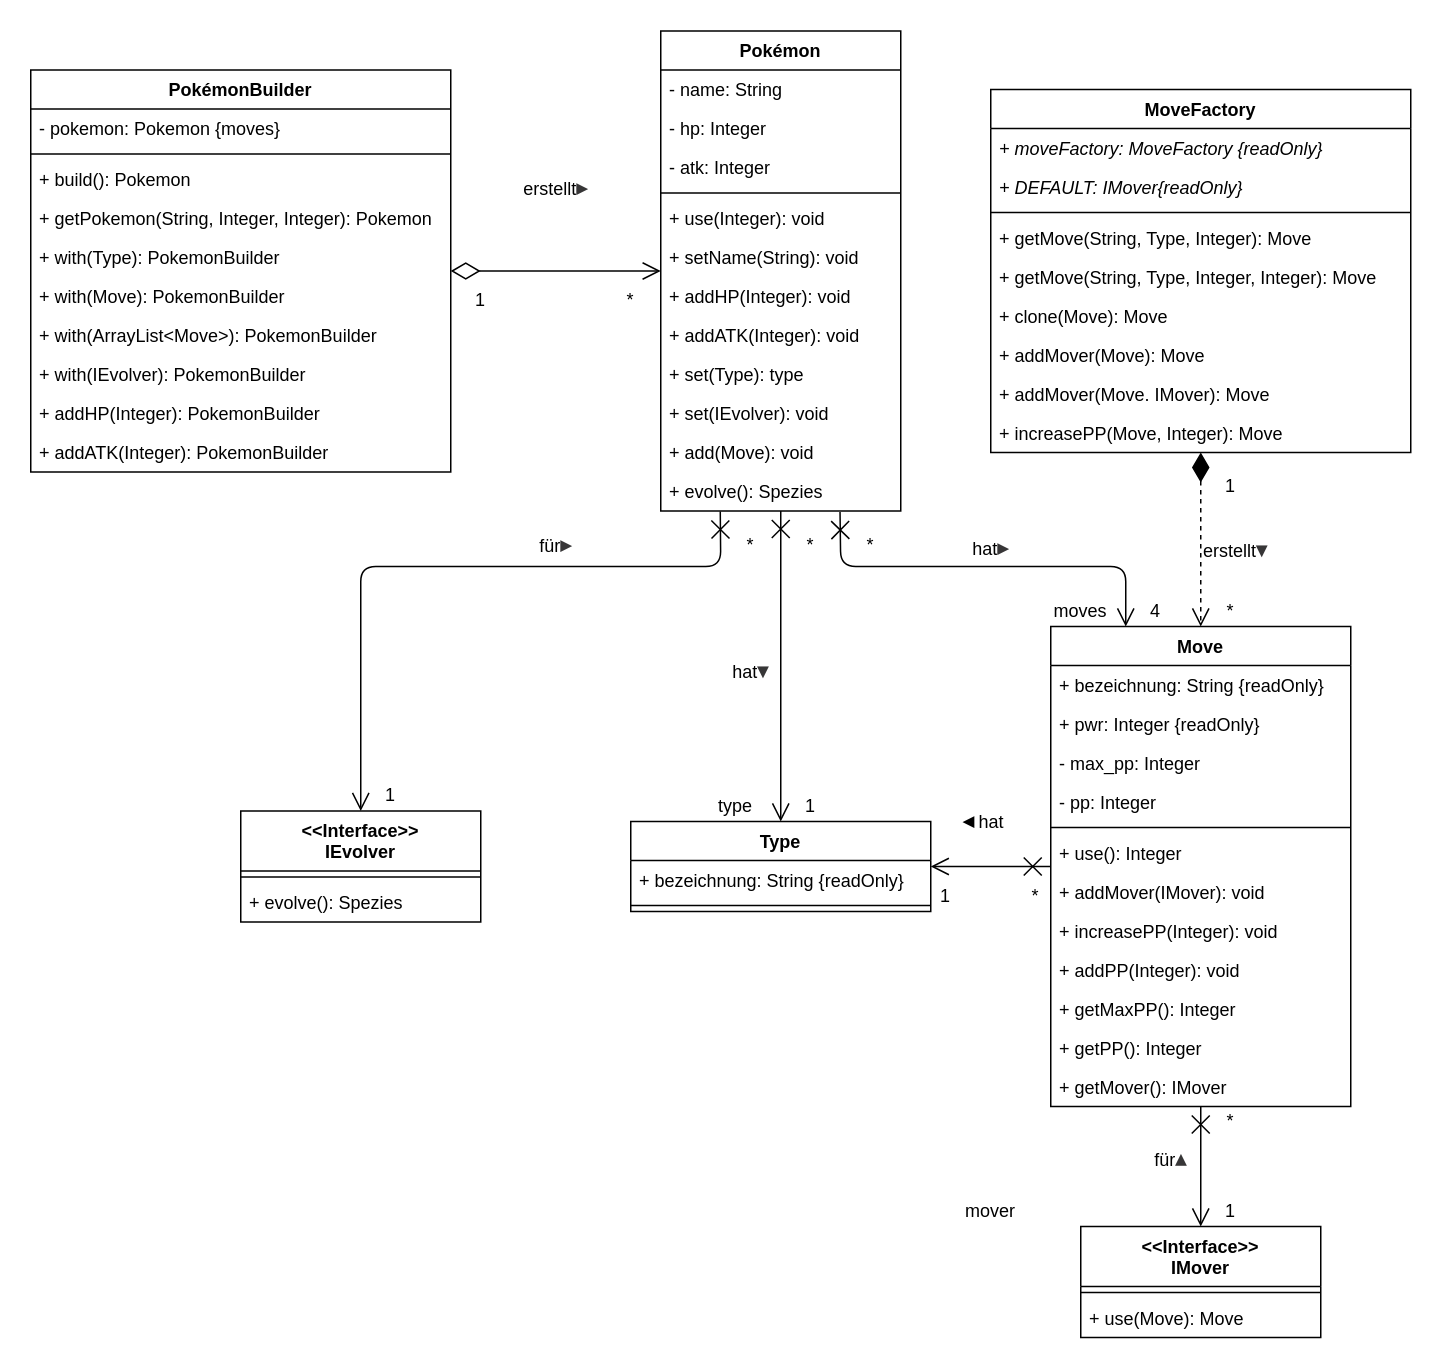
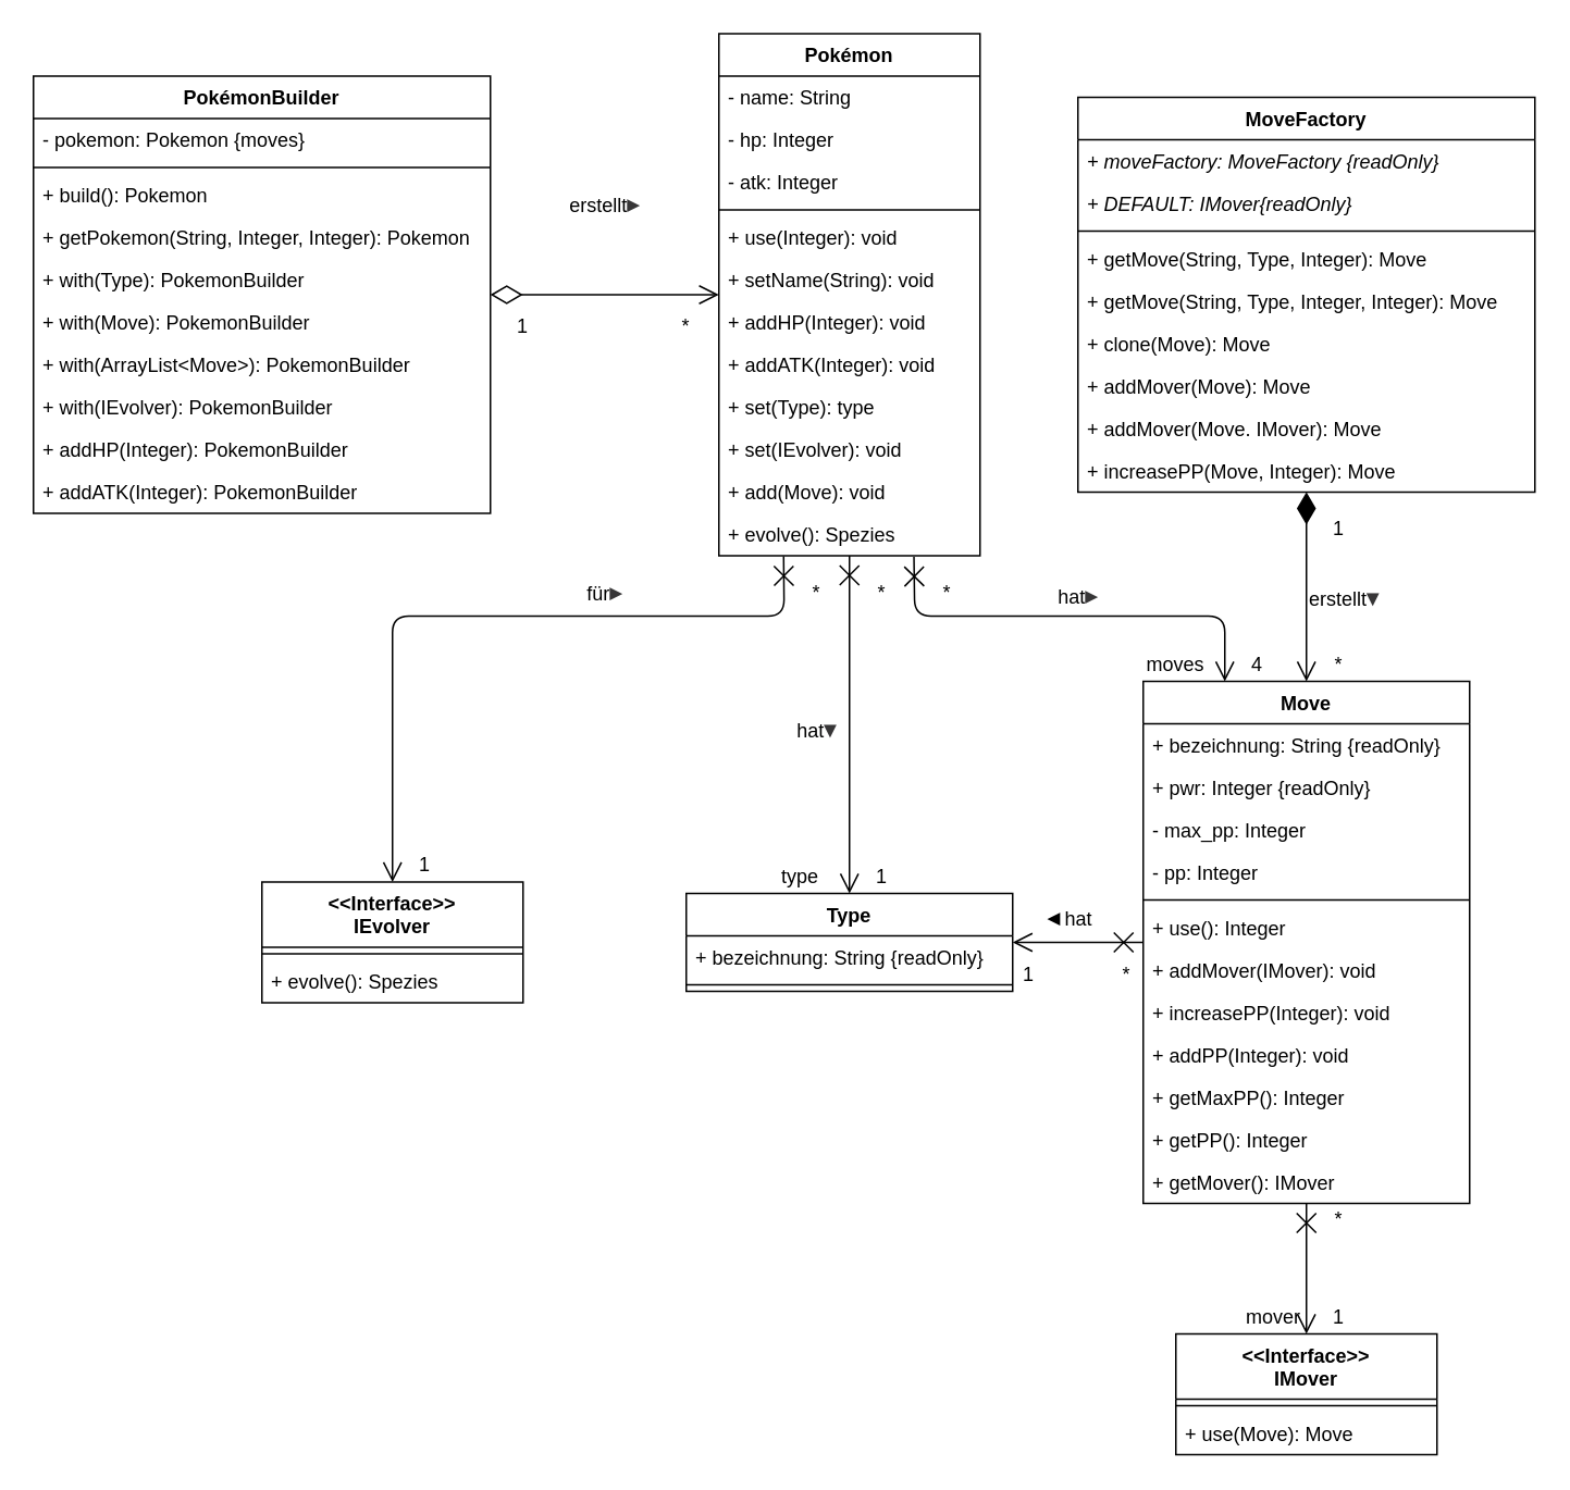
- <mxCell id="59" value="" style="endArrow=open;html=1;startArrow=diamondThin;startFill=1;startSize=17;endFill=0;endSize=10;dashed=1;" parent="1" source="49" target="26" edge="1"><mxGeometry width="50" height="50" relative="1" as="geometry"><mxPoint x="1110" y="467" as="sourcePoint" /><mxPoint x="450" y="212" as="targetPoint" /></mxGeometry></mxCell>
+ <mxCell id="59" value="" style="endArrow=open;html=1;startArrow=diamondThin;startFill=1;startSize=17;endFill=0;endSize=10;" parent="1" source="49" target="26" edge="1"><mxGeometry width="50" height="50" relative="1" as="geometry"><mxPoint x="1110" y="467" as="sourcePoint" /><mxPoint x="450" y="212" as="targetPoint" /></mxGeometry></mxCell>
- <mxCell id="83" value="&lt;span style=&quot;color: rgb(0 , 0 , 0) ; font-family: &amp;#34;helvetica&amp;#34; ; font-style: normal ; letter-spacing: normal ; text-align: center ; text-indent: 0px ; text-transform: none ; word-spacing: 0px ; display: inline ; float: none&quot;&gt;&lt;font size=&quot;1&quot;&gt;&lt;b style=&quot;font-size: 14px&quot;&gt;◂&lt;/b&gt;&lt;/font&gt;&lt;/span&gt;&lt;span style=&quot;color: rgb(0 , 0 , 0) ; font-family: &amp;#34;helvetica&amp;#34; ; font-size: 12px ; font-style: normal ; font-weight: 400 ; letter-spacing: normal ; text-align: center ; text-indent: 0px ; text-transform: none ; word-spacing: 0px ; display: inline ; float: none&quot;&gt;&amp;nbsp;hat&lt;/span&gt;" style="text;whiteSpace=wrap;html=1;fontSize=14;fontFamily=Helvetica;" parent="1" vertex="1"><mxGeometry x="640" y="532" width="40" height="30" as="geometry" /></mxCell>
+ <mxCell id="83" value="&lt;span style=&quot;color: rgb(0 , 0 , 0) ; font-family: &amp;#34;helvetica&amp;#34; ; font-style: normal ; letter-spacing: normal ; text-align: center ; text-indent: 0px ; text-transform: none ; word-spacing: 0px ; display: inline ; float: none&quot;&gt;&lt;font size=&quot;1&quot;&gt;&lt;b style=&quot;font-size: 14px&quot;&gt;◂&lt;/b&gt;&lt;/font&gt;&lt;/span&gt;&lt;span style=&quot;color: rgb(0 , 0 , 0) ; font-family: &amp;#34;helvetica&amp;#34; ; font-size: 12px ; font-style: normal ; font-weight: 400 ; letter-spacing: normal ; text-align: center ; text-indent: 0px ; text-transform: none ; word-spacing: 0px ; display: inline ; float: none&quot;&gt;&amp;nbsp;hat&lt;/span&gt;" style="text;whiteSpace=wrap;html=1;fontSize=14;fontFamily=Helvetica;" parent="1" vertex="1"><mxGeometry x="640" y="547" width="40" height="30" as="geometry" /></mxCell>
- <mxCell id="77" value="&lt;font&gt;für&lt;/font&gt;&lt;font style=&quot;color: rgb(55 , 54 , 55) ; font-weight: bold ; font-size: 14px&quot;&gt;▴&lt;/font&gt;" style="text;html=1;strokeColor=none;fillColor=none;align=center;verticalAlign=middle;whiteSpace=wrap;rounded=0;" parent="1" vertex="1"><mxGeometry x="760" y="757" width="40" height="30" as="geometry" /></mxCell>
- <mxCell id="78" value="mover" style="text;html=1;strokeColor=none;fillColor=none;align=center;verticalAlign=middle;whiteSpace=wrap;rounded=0;" parent="1" vertex="1"><mxGeometry x="640" y="797" width="40" height="20" as="geometry" /></mxCell>
+ <mxCell id="78" value="mover" style="text;html=1;strokeColor=none;fillColor=none;align=center;verticalAlign=middle;whiteSpace=wrap;rounded=0;" parent="1" vertex="1"><mxGeometry x="760" y="797" width="40" height="20" as="geometry" /></mxCell>
